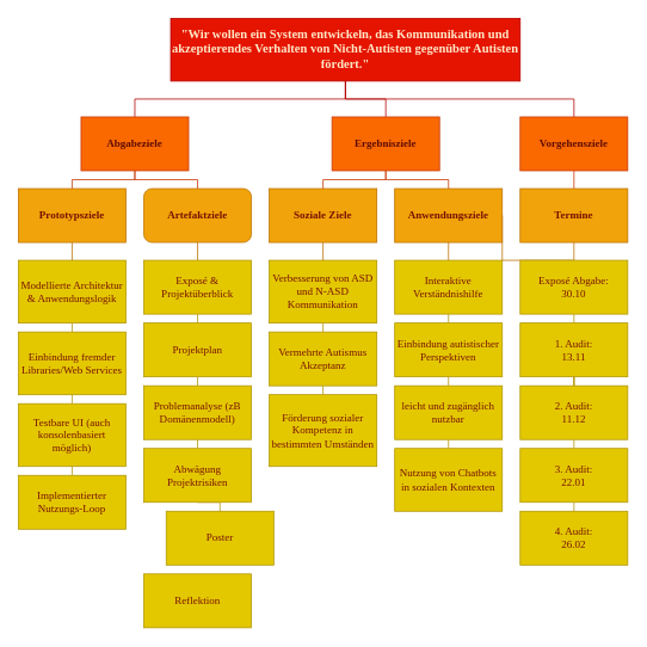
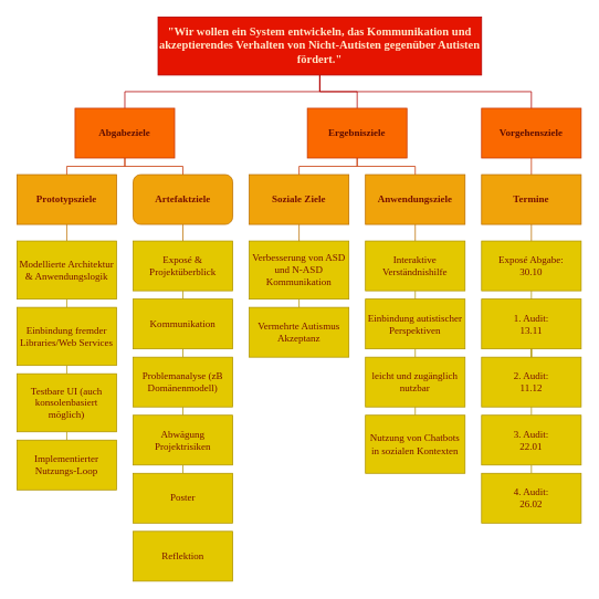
- <mxCell id="13" style="edgeStyle=orthogonalEdgeStyle;rounded=0;orthogonalLoop=1;jettySize=auto;html=1;exitX=0.5;exitY=1;exitDx=0;exitDy=0;endArrow=none;endFill=0;fillColor=#f0a30a;strokeColor=#BD7000;fontColor=#781000;fontFamily=Montserrat;fontSource=https%3A%2F%2Ffonts.googleapis.com%2Fcss%3Ffamily%3DMontserrat;" edge="1" parent="1" source="14" target="43"><mxGeometry relative="1" as="geometry" /></mxCell>
+ <mxCell id="13" style="edgeStyle=orthogonalEdgeStyle;rounded=0;orthogonalLoop=1;jettySize=auto;html=1;exitX=0.5;exitY=1;exitDx=0;exitDy=0;entryX=0.5;entryY=0;entryDx=0;entryDy=0;endArrow=none;endFill=0;fillColor=#f0a30a;strokeColor=#BD7000;fontColor=#781000;fontFamily=Montserrat;fontSource=https%3A%2F%2Ffonts.googleapis.com%2Fcss%3Ffamily%3DMontserrat;" edge="1" parent="1" source="14" target="57"><mxGeometry relative="1" as="geometry" /></mxCell>
- <mxCell id="24" value="Projektplan" style="rounded=0;whiteSpace=wrap;html=1;fillColor=#e3c800;fontColor=#781000;strokeColor=#B09500;fontFamily=Montserrat;fontSource=https%3A%2F%2Ffonts.googleapis.com%2Fcss%3Ffamily%3DMontserrat;" vertex="1" parent="1"><mxGeometry x="160" y="360" width="120" height="60" as="geometry" /></mxCell>
+ <mxCell id="24" value="Kommunikation" style="rounded=0;whiteSpace=wrap;html=1;fillColor=#e3c800;fontColor=#781000;strokeColor=#B09500;fontFamily=Montserrat;fontSource=https%3A%2F%2Ffonts.googleapis.com%2Fcss%3Ffamily%3DMontserrat;" vertex="1" parent="1"><mxGeometry x="160" y="360" width="120" height="60" as="geometry" /></mxCell>
- <mxCell id="17" style="edgeStyle=orthogonalEdgeStyle;rounded=0;orthogonalLoop=1;jettySize=auto;html=1;exitX=0.5;exitY=1;exitDx=0;exitDy=0;entryX=0.5;entryY=0;entryDx=0;entryDy=0;endArrow=none;endFill=0;fillColor=#e3c800;strokeColor=#B09500;fontColor=#781000;fontFamily=Montserrat;fontSource=https%3A%2F%2Ffonts.googleapis.com%2Fcss%3Ffamily%3DMontserrat;" edge="1" parent="1" source="18" target="51"><mxGeometry relative="1" as="geometry" /></mxCell>
- <mxCell id="51" value="Förderung sozialer Kompetenz in bestimmten Umständen" style="rounded=0;whiteSpace=wrap;html=1;fillColor=#e3c800;fontColor=#781000;strokeColor=#B09500;fontFamily=Montserrat;fontSource=https%3A%2F%2Ffonts.googleapis.com%2Fcss%3Ffamily%3DMontserrat;" vertex="1" parent="1"><mxGeometry x="300" y="440" width="120" height="80" as="geometry" /></mxCell>
- <mxCell id="61" value="Poster" style="rounded=0;whiteSpace=wrap;html=1;fillColor=#e3c800;fontColor=#781000;strokeColor=#B09500;fontFamily=Montserrat;fontSource=https%3A%2F%2Ffonts.googleapis.com%2Fcss%3Ffamily%3DMontserrat;" vertex="1" parent="1"><mxGeometry x="185" y="570" width="120" height="60" as="geometry" /></mxCell>
+ <mxCell id="61" value="Poster" style="rounded=0;whiteSpace=wrap;html=1;fillColor=#e3c800;fontColor=#781000;strokeColor=#B09500;fontFamily=Montserrat;fontSource=https%3A%2F%2Ffonts.googleapis.com%2Fcss%3Ffamily%3DMontserrat;" vertex="1" parent="1"><mxGeometry x="160" y="570" width="120" height="60" as="geometry" /></mxCell>
